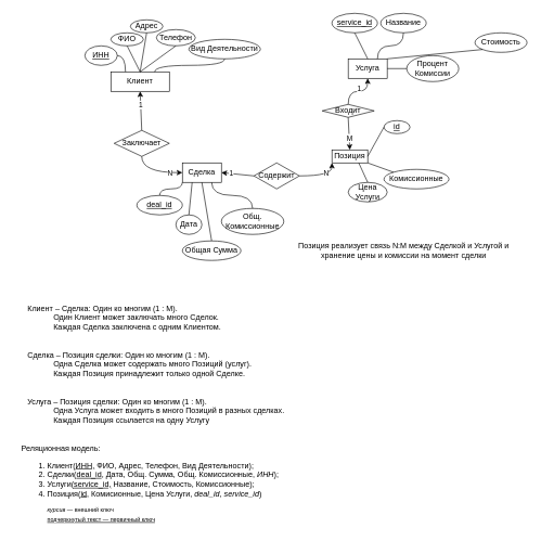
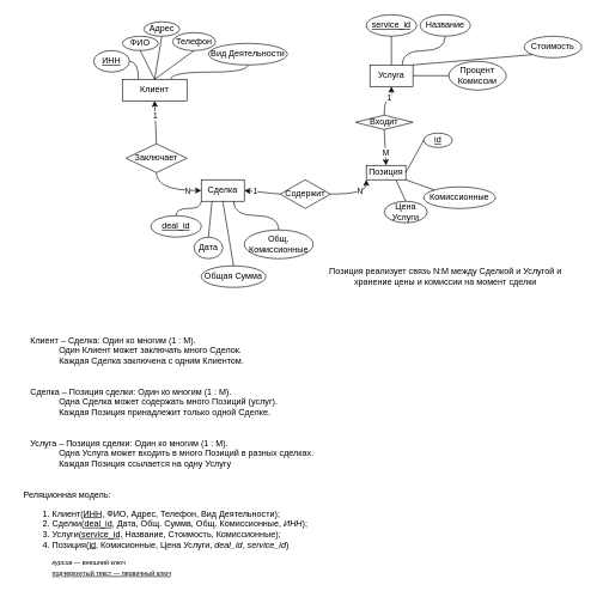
- <mxCell id="23" value="Услуга" style="rounded=0;whiteSpace=wrap;html=1;" parent="1" vertex="1"><mxGeometry x="535" y="90" width="60" height="30" as="geometry" /></mxCell>
+ <mxCell id="23" value="Услуга" style="rounded=0;whiteSpace=wrap;html=1;" parent="1" vertex="1"><mxGeometry x="515" y="90" width="60" height="30" as="geometry" /></mxCell>
